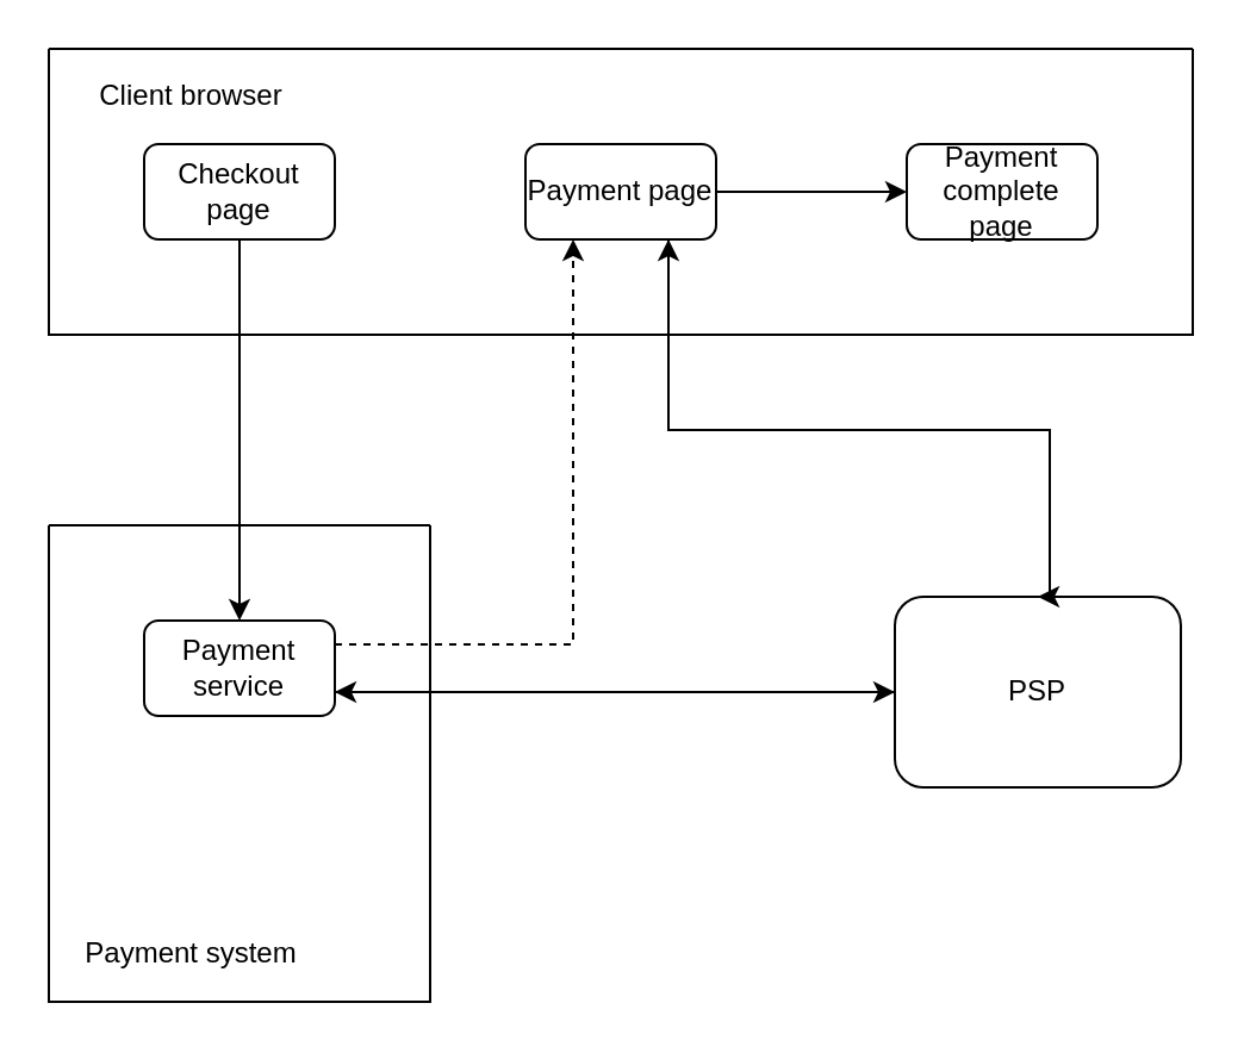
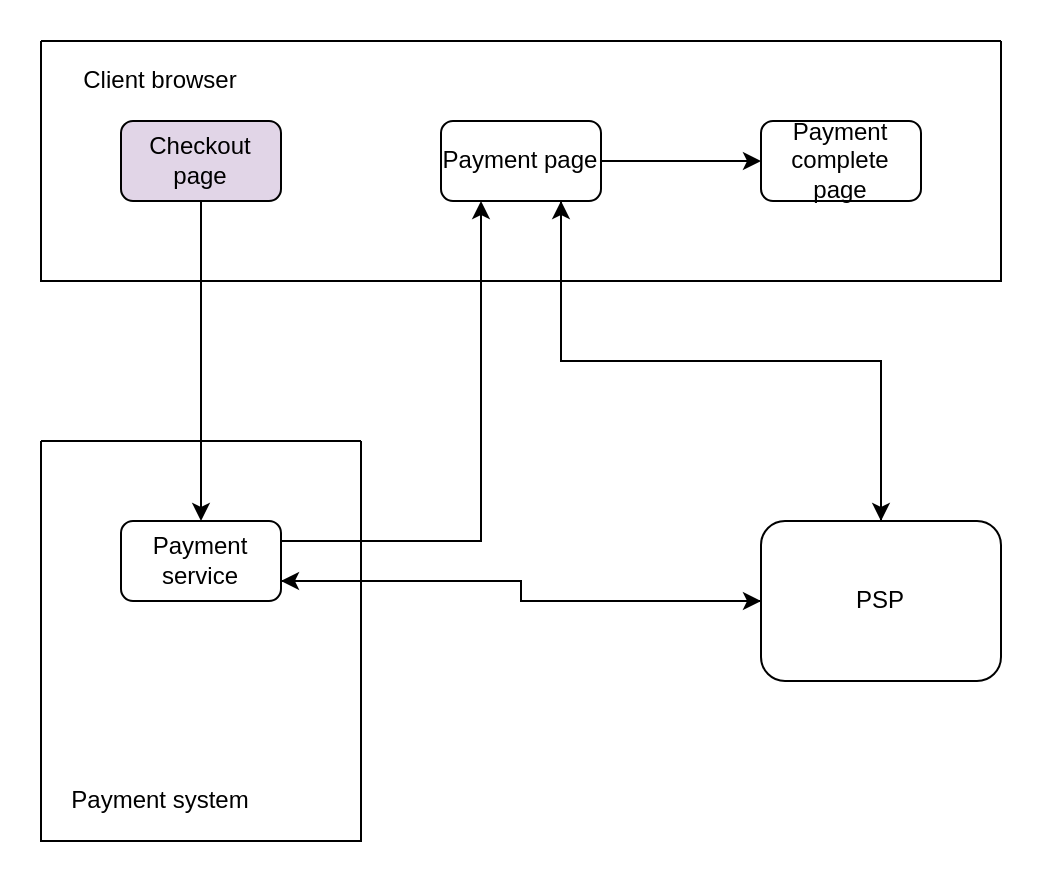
- <mxCell id="3" value="Checkout page" style="rounded=1;whiteSpace=wrap;html=1;" vertex="1" parent="2"><mxGeometry x="40" y="40" width="80" height="40" as="geometry" /></mxCell>
+ <mxCell id="3" value="Checkout page" style="rounded=1;whiteSpace=wrap;html=1;fillColor=#e1d5e7;" vertex="1" parent="2"><mxGeometry x="40" y="40" width="80" height="40" as="geometry" /></mxCell>
- <mxCell id="12" style="edgeStyle=orthogonalEdgeStyle;rounded=0;orthogonalLoop=1;jettySize=auto;html=1;exitX=1;exitY=0.25;exitDx=0;exitDy=0;entryX=0.25;entryY=1;entryDx=0;entryDy=0;dashed=1;" edge="1" parent="1" source="9" target="5"><mxGeometry relative="1" as="geometry" /></mxCell>
+ <mxCell id="12" style="edgeStyle=orthogonalEdgeStyle;rounded=0;orthogonalLoop=1;jettySize=auto;html=1;exitX=1;exitY=0.25;exitDx=0;exitDy=0;entryX=0.25;entryY=1;entryDx=0;entryDy=0;" edge="1" parent="1" source="9" target="5"><mxGeometry relative="1" as="geometry" /></mxCell>
- <mxCell id="15" value="PSP" style="rounded=1;whiteSpace=wrap;html=1;" vertex="1" parent="1"><mxGeometry x="375" y="250" width="120" height="80" as="geometry" /></mxCell>
+ <mxCell id="15" value="PSP" style="rounded=1;whiteSpace=wrap;html=1;" vertex="1" parent="1"><mxGeometry x="380" y="260" width="120" height="80" as="geometry" /></mxCell>
